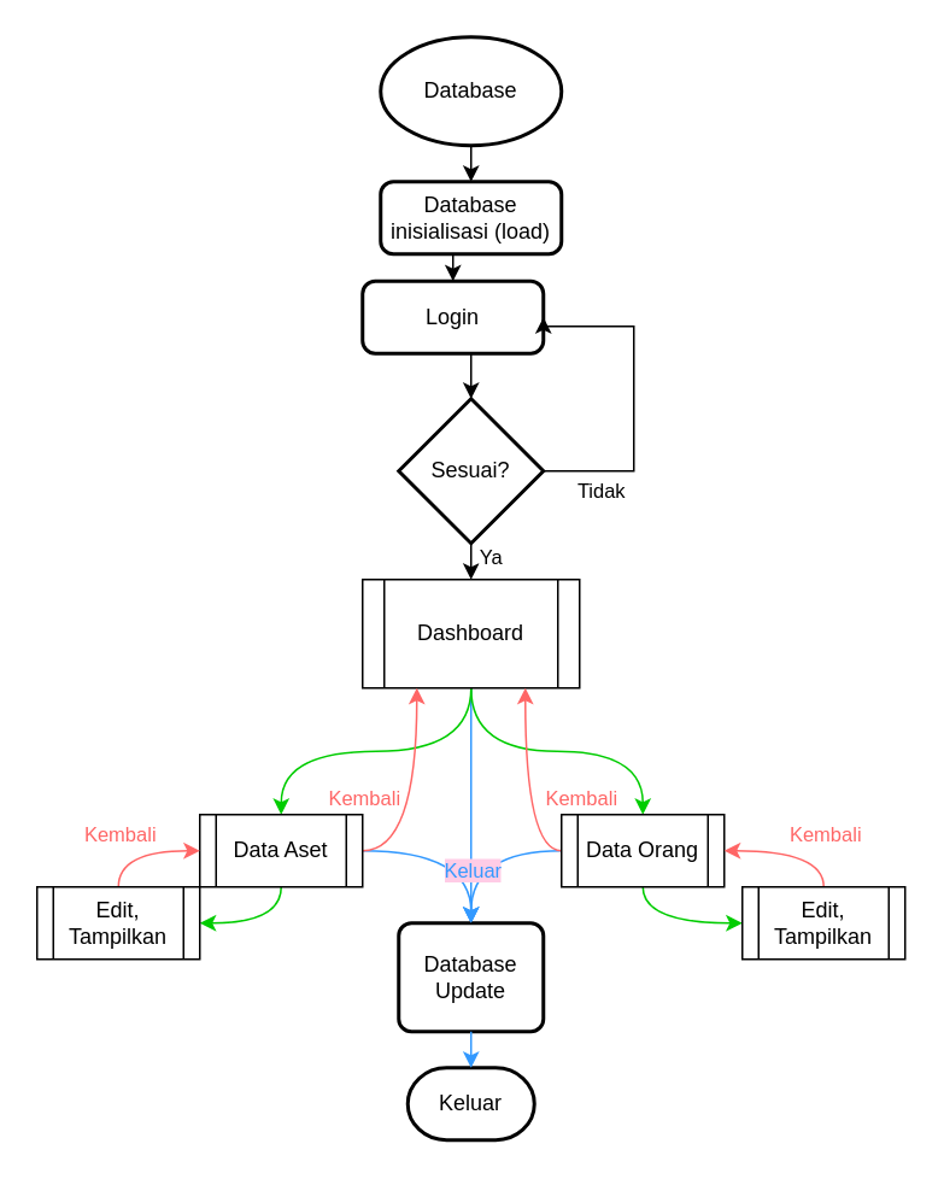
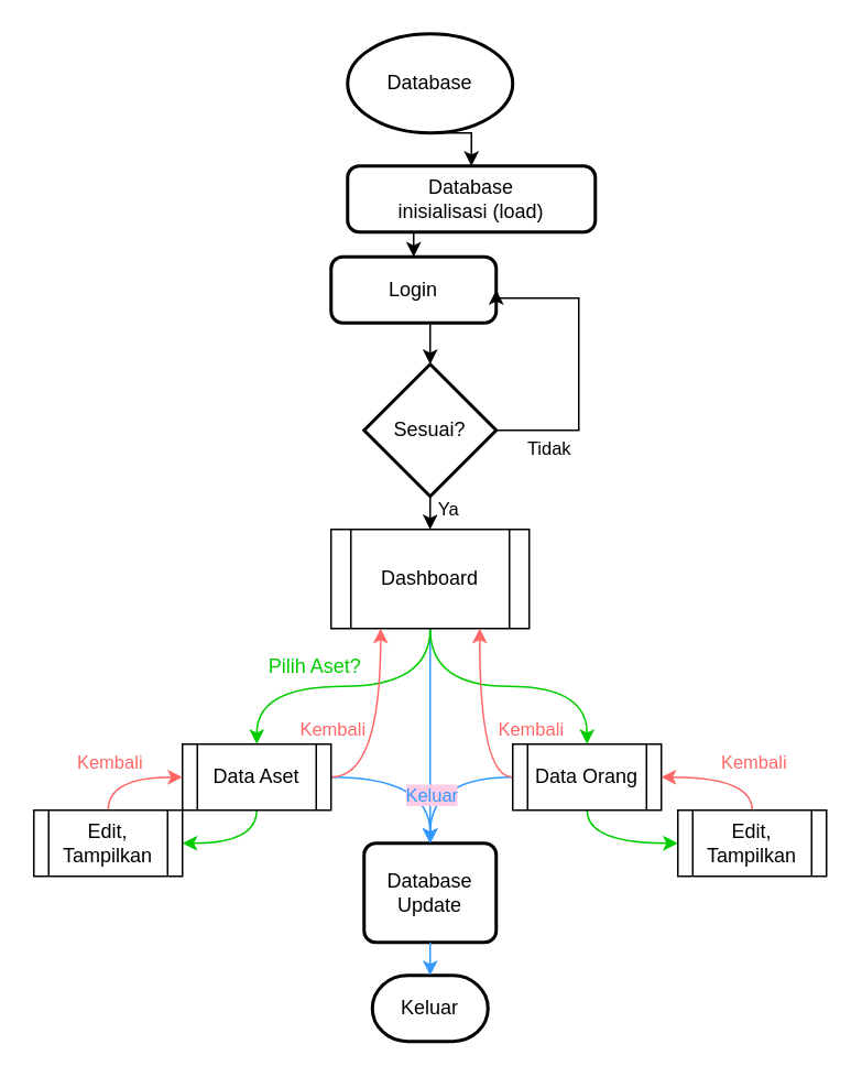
- <mxCell id="7" value="Database&lt;br&gt;inisialisasi (load)" style="rounded=1;whiteSpace=wrap;html=1;absoluteArcSize=1;arcSize=14;strokeWidth=2;" vertex="1" parent="1"><mxGeometry x="210" y="100" width="100" height="40" as="geometry" /></mxCell>
+ <mxCell id="7" value="Database&lt;br&gt;inisialisasi (load)" style="rounded=1;whiteSpace=wrap;html=1;absoluteArcSize=1;arcSize=14;strokeWidth=2;" vertex="1" parent="1"><mxGeometry x="210" y="100" width="150" height="40" as="geometry" /></mxCell>
+ <mxCell id="32" value="Pilih Aset?" style="text;html=1;align=center;verticalAlign=middle;resizable=0;points=[];autosize=1;strokeColor=none;fillColor=none;fontColor=#00CC00;" vertex="1" parent="1"><mxGeometry x="150" y="388" width="80" height="30" as="geometry" /></mxCell>
